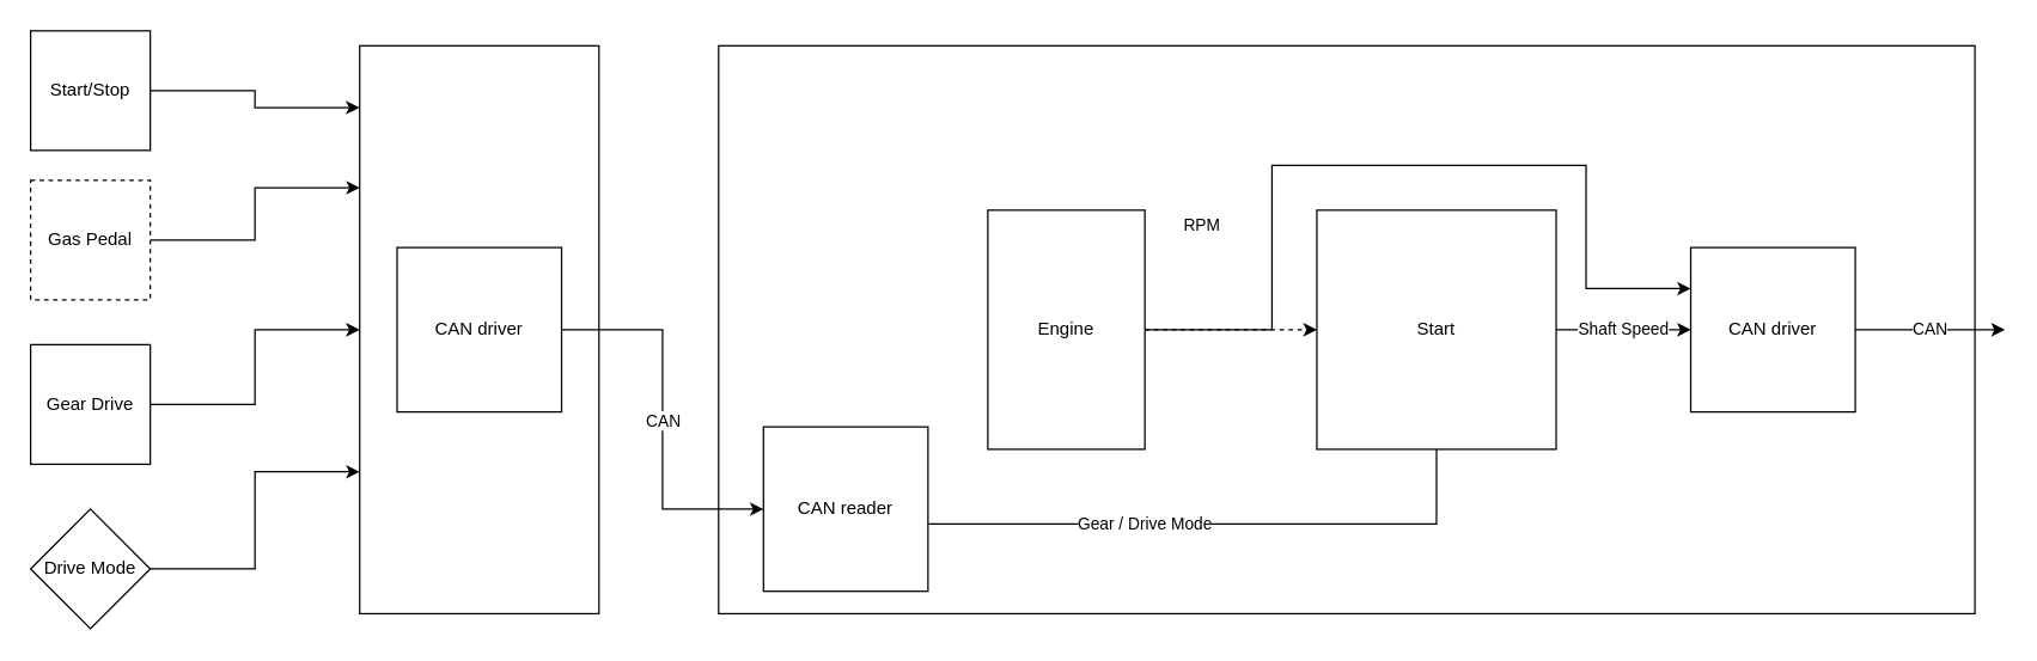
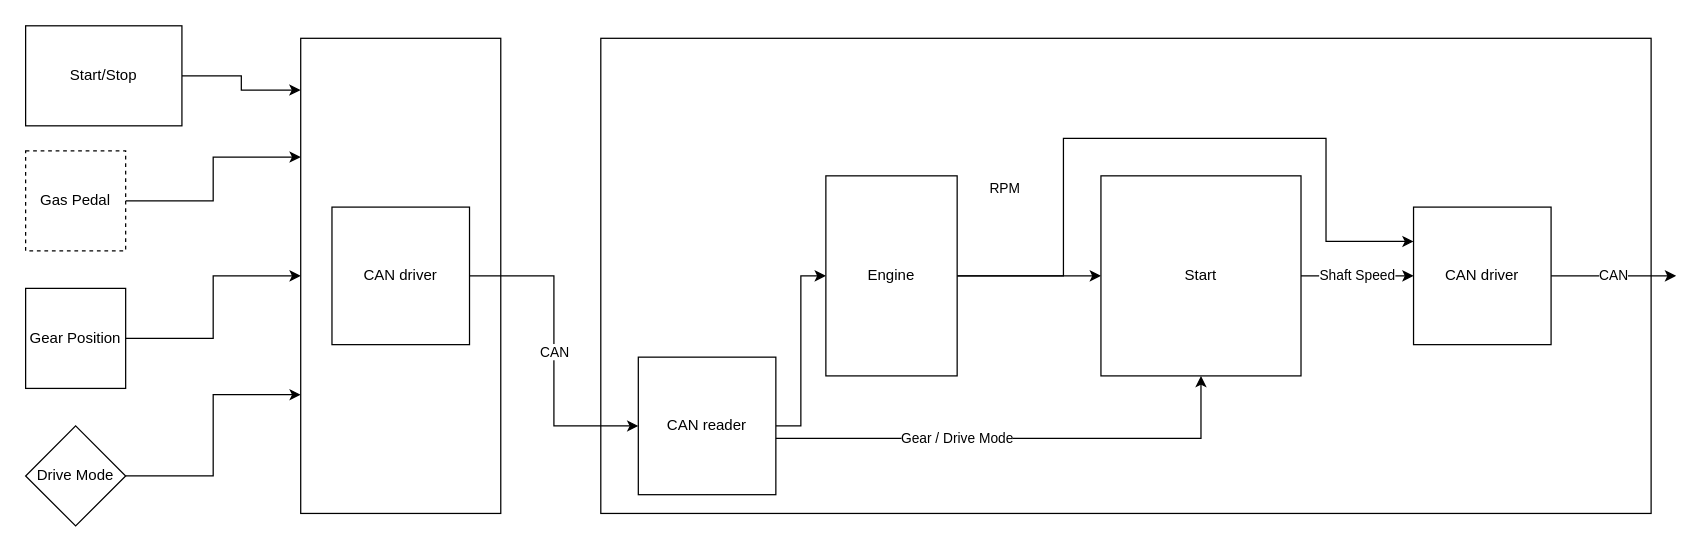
- <mxCell id="23" value="Start/Stop" style="whiteSpace=wrap;html=1;aspect=fixed;" vertex="1" parent="1"><mxGeometry x="20" y="20" width="80" height="80" as="geometry" /></mxCell>
+ <mxCell id="23" value="Start/Stop" style="whiteSpace=wrap;html=1;aspect=fixed;" vertex="1" parent="1"><mxGeometry x="20" y="20" width="125" height="80" as="geometry" /></mxCell>
- <mxCell id="3" value="RPM" style="edgeStyle=orthogonalEdgeStyle;rounded=0;orthogonalLoop=1;jettySize=auto;html=1;exitX=1;exitY=0.5;exitDx=0;exitDy=0;entryX=0;entryY=0.5;entryDx=0;entryDy=0;dashed=1;" parent="1" source="5" target="7" edge="1"><mxGeometry x="-0.333" y="70" relative="1" as="geometry"><mxPoint as="offset" /></mxGeometry></mxCell>
+ <mxCell id="3" value="RPM" style="edgeStyle=orthogonalEdgeStyle;rounded=0;orthogonalLoop=1;jettySize=auto;html=1;exitX=1;exitY=0.5;exitDx=0;exitDy=0;entryX=0;entryY=0.5;entryDx=0;entryDy=0;" parent="1" source="5" target="7" edge="1"><mxGeometry x="-0.333" y="70" relative="1" as="geometry"><mxPoint as="offset" /></mxGeometry></mxCell>
- <mxCell id="11" value="Gear Drive" style="whiteSpace=wrap;html=1;aspect=fixed;" parent="1" vertex="1"><mxGeometry x="20" y="230" width="80" height="80" as="geometry" /></mxCell>
+ <mxCell id="11" value="Gear Position" style="whiteSpace=wrap;html=1;aspect=fixed;" parent="1" vertex="1"><mxGeometry x="20" y="230" width="80" height="80" as="geometry" /></mxCell>
+ <mxCell id="15" style="edgeStyle=orthogonalEdgeStyle;rounded=0;orthogonalLoop=1;jettySize=auto;html=1;exitX=1;exitY=0.5;exitDx=0;exitDy=0;entryX=0;entryY=0.5;entryDx=0;entryDy=0;" parent="1" source="17" target="5" edge="1"><mxGeometry relative="1" as="geometry" /></mxCell>
- <mxCell id="16" value="Gear / Drive Mode" style="edgeStyle=orthogonalEdgeStyle;rounded=0;orthogonalLoop=1;jettySize=auto;html=1;exitX=0.5;exitY=1;exitDx=0;exitDy=0;entryX=0.5;entryY=1;entryDx=0;entryDy=0;endArrow=none;" edge="1" parent="1" source="17" target="7"><mxGeometry relative="1" as="geometry"><Array as="points"><mxPoint x="565" y="350" /><mxPoint x="960" y="350" /></Array></mxGeometry></mxCell>
+ <mxCell id="16" value="Gear / Drive Mode" style="edgeStyle=orthogonalEdgeStyle;rounded=0;orthogonalLoop=1;jettySize=auto;html=1;exitX=0.5;exitY=1;exitDx=0;exitDy=0;entryX=0.5;entryY=1;entryDx=0;entryDy=0;" edge="1" parent="1" source="17" target="7"><mxGeometry relative="1" as="geometry"><Array as="points"><mxPoint x="565" y="350" /><mxPoint x="960" y="350" /></Array></mxGeometry></mxCell>
